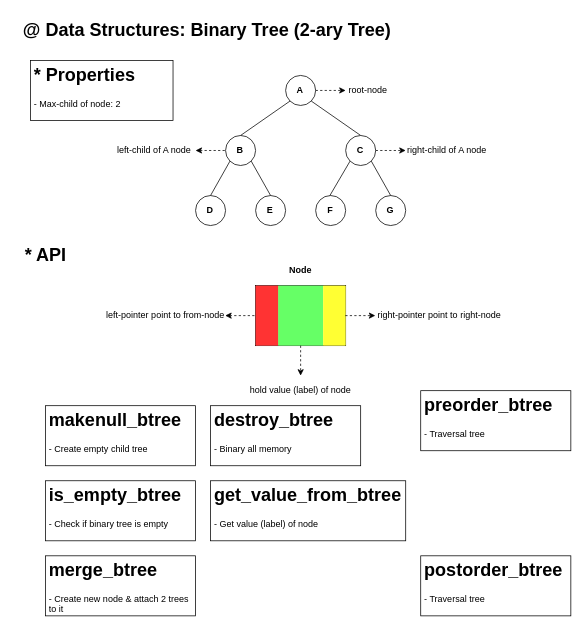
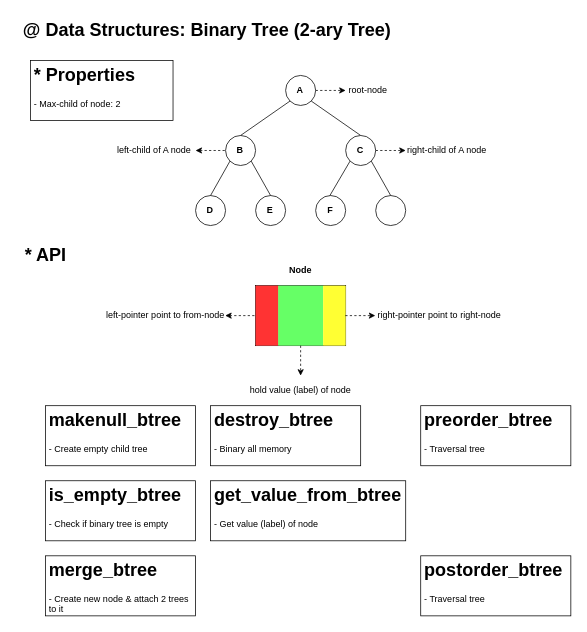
- <mxCell id="32" value="&lt;b&gt;G&lt;/b&gt;" style="text;html=1;strokeColor=none;fillColor=none;align=center;verticalAlign=middle;whiteSpace=wrap;rounded=0;" parent="30" vertex="1"><mxGeometry x="9" y="10" width="21" height="20" as="geometry" /></mxCell>
- <mxCell id="63" value="&lt;h1&gt;preorder_btree&lt;/h1&gt;&lt;p&gt;- Traversal tree&lt;/p&gt;" style="text;html=1;strokeColor=#000000;fillColor=none;spacing=5;spacingTop=-20;whiteSpace=wrap;overflow=hidden;rounded=0;" parent="1" vertex="1"><mxGeometry x="560" y="520" width="200" height="80" as="geometry" /></mxCell>
+ <mxCell id="63" value="&lt;h1&gt;preorder_btree&lt;/h1&gt;&lt;p&gt;- Traversal tree&lt;/p&gt;" style="text;html=1;strokeColor=#000000;fillColor=none;spacing=5;spacingTop=-20;whiteSpace=wrap;overflow=hidden;rounded=0;" parent="1" vertex="1"><mxGeometry x="560" y="540" width="200" height="80" as="geometry" /></mxCell>
